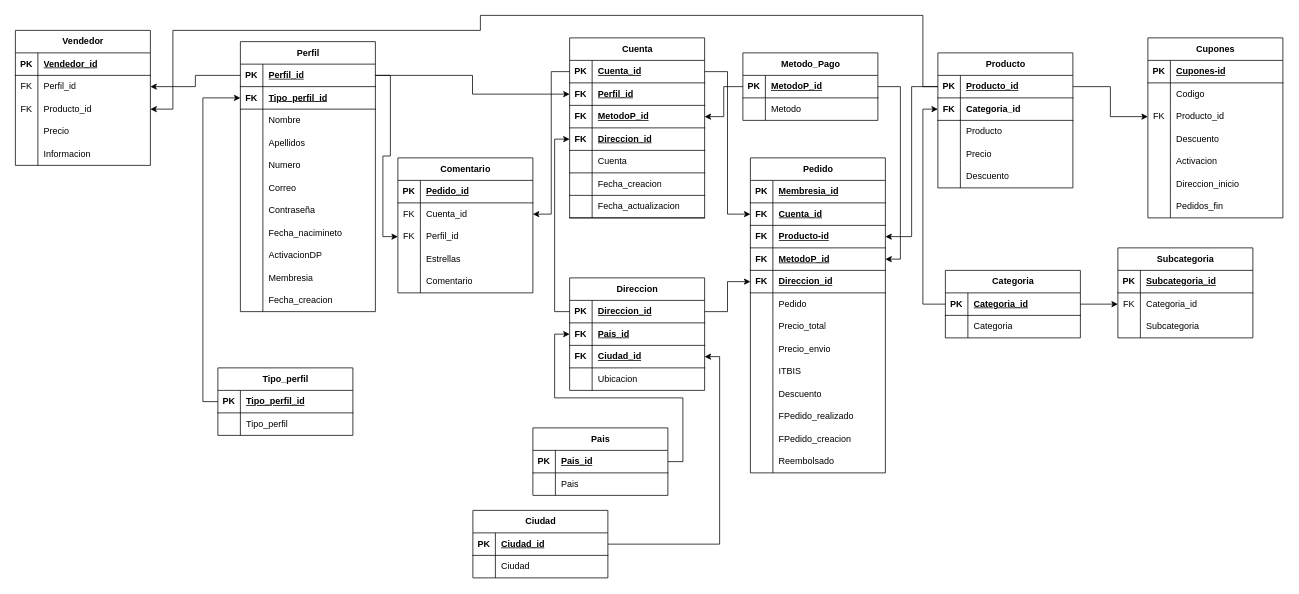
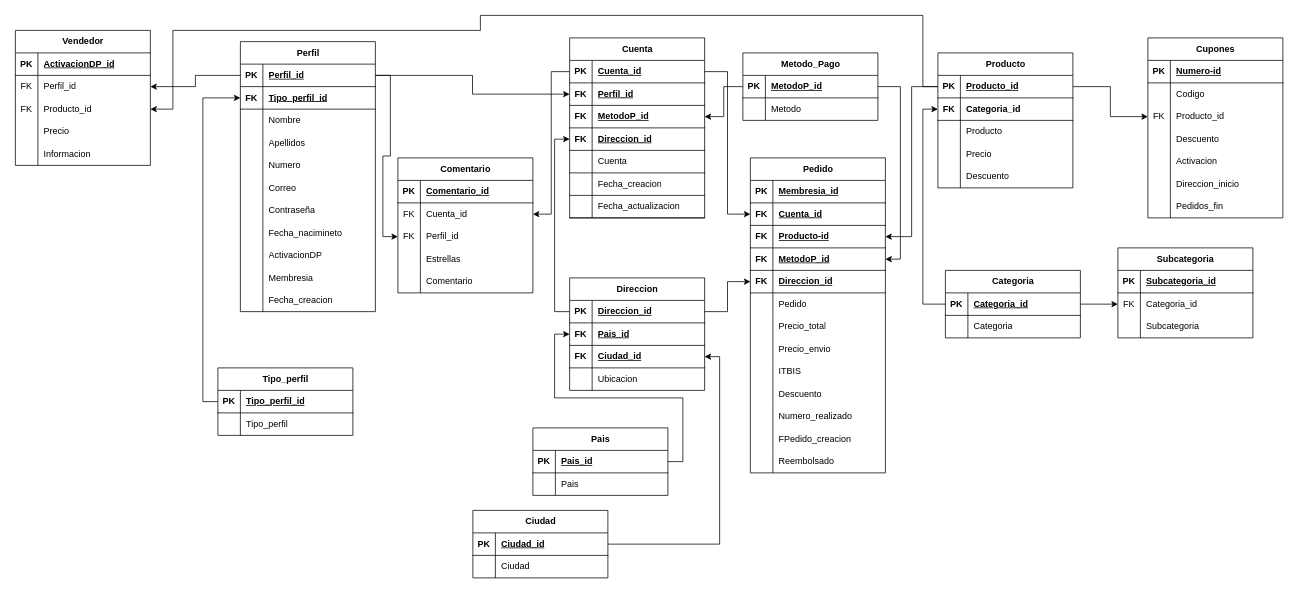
- <mxCell id="210" value="Vendedor_id" style="shape=partialRectangle;connectable=0;fillColor=none;top=0;left=0;bottom=0;right=0;align=left;spacingLeft=6;fontStyle=5;overflow=hidden;whiteSpace=wrap;html=1;" parent="208" vertex="1"><mxGeometry x="30" width="150" height="30" as="geometry"><mxRectangle width="150" height="30" as="alternateBounds" /></mxGeometry></mxCell>
+ <mxCell id="210" value="ActivacionDP_id" style="shape=partialRectangle;connectable=0;fillColor=none;top=0;left=0;bottom=0;right=0;align=left;spacingLeft=6;fontStyle=5;overflow=hidden;whiteSpace=wrap;html=1;" parent="208" vertex="1"><mxGeometry x="30" width="150" height="30" as="geometry"><mxRectangle width="150" height="30" as="alternateBounds" /></mxGeometry></mxCell>
- <mxCell id="187" value="Cupones-id" style="shape=partialRectangle;connectable=0;fillColor=none;top=0;left=0;bottom=0;right=0;align=left;spacingLeft=6;fontStyle=5;overflow=hidden;whiteSpace=wrap;html=1;" parent="185" vertex="1"><mxGeometry x="30" width="150" height="30" as="geometry"><mxRectangle width="150" height="30" as="alternateBounds" /></mxGeometry></mxCell>
+ <mxCell id="187" value="Numero-id" style="shape=partialRectangle;connectable=0;fillColor=none;top=0;left=0;bottom=0;right=0;align=left;spacingLeft=6;fontStyle=5;overflow=hidden;whiteSpace=wrap;html=1;" parent="185" vertex="1"><mxGeometry x="30" width="150" height="30" as="geometry"><mxRectangle width="150" height="30" as="alternateBounds" /></mxGeometry></mxCell>
- <mxCell id="226" value="Pedido_id" style="shape=partialRectangle;connectable=0;fillColor=none;top=0;left=0;bottom=0;right=0;align=left;spacingLeft=6;fontStyle=5;overflow=hidden;whiteSpace=wrap;html=1;" parent="224" vertex="1"><mxGeometry x="30" width="150" height="30" as="geometry"><mxRectangle width="150" height="30" as="alternateBounds" /></mxGeometry></mxCell>
+ <mxCell id="226" value="Comentario_id" style="shape=partialRectangle;connectable=0;fillColor=none;top=0;left=0;bottom=0;right=0;align=left;spacingLeft=6;fontStyle=5;overflow=hidden;whiteSpace=wrap;html=1;" parent="224" vertex="1"><mxGeometry x="30" width="150" height="30" as="geometry"><mxRectangle width="150" height="30" as="alternateBounds" /></mxGeometry></mxCell>
- <mxCell id="138" value="FPedido_realizado" style="shape=partialRectangle;connectable=0;fillColor=none;top=0;left=0;bottom=0;right=0;align=left;spacingLeft=6;overflow=hidden;whiteSpace=wrap;html=1;" parent="136" vertex="1"><mxGeometry x="30" width="150" height="30" as="geometry"><mxRectangle width="150" height="30" as="alternateBounds" /></mxGeometry></mxCell>
+ <mxCell id="138" value="Numero_realizado" style="shape=partialRectangle;connectable=0;fillColor=none;top=0;left=0;bottom=0;right=0;align=left;spacingLeft=6;overflow=hidden;whiteSpace=wrap;html=1;" parent="136" vertex="1"><mxGeometry x="30" width="150" height="30" as="geometry"><mxRectangle width="150" height="30" as="alternateBounds" /></mxGeometry></mxCell>
